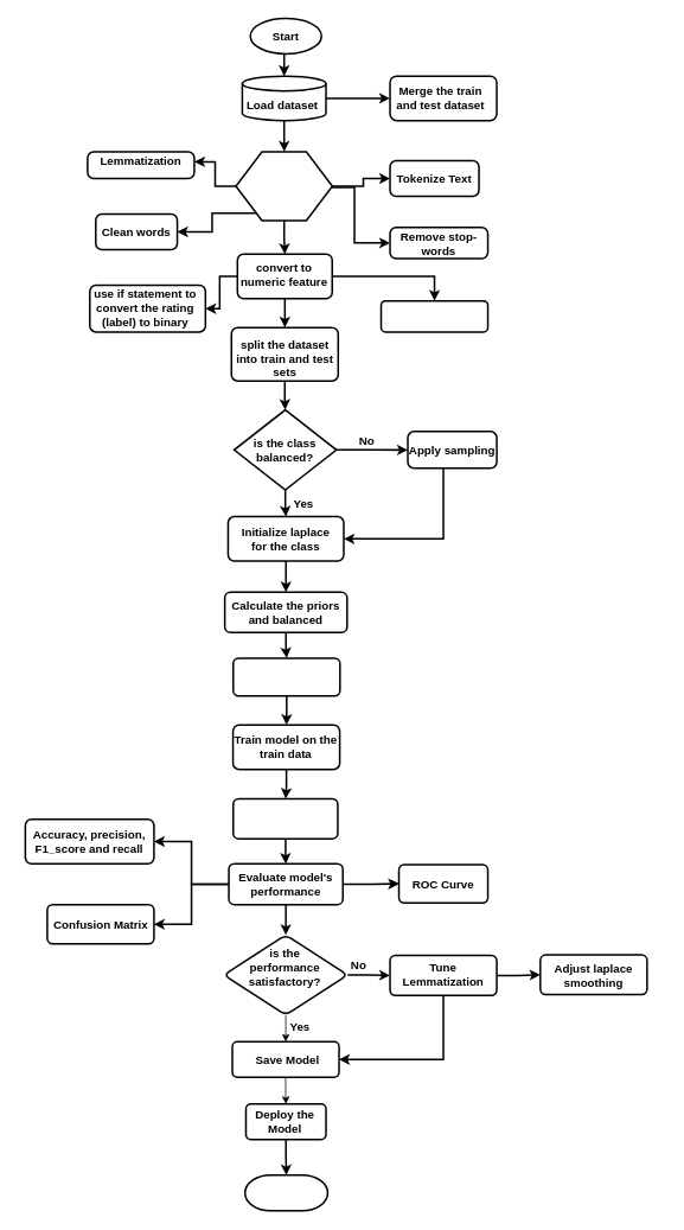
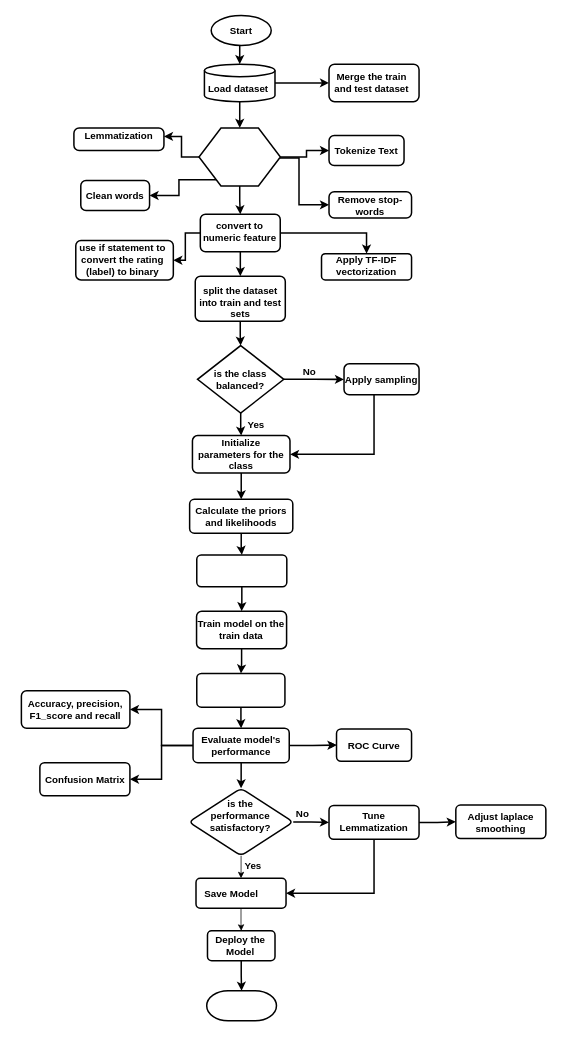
+ <mxCell id="46" value="&lt;span style=&quot;font-size: 13px;&quot;&gt;&lt;b&gt;Apply TF-IDF vectorization&lt;/b&gt;&lt;/span&gt;" style="text;strokeColor=none;align=center;fillColor=none;html=1;verticalAlign=middle;whiteSpace=wrap;rounded=0;" parent="1" vertex="1"><mxGeometry x="428" y="337.5" width="120" height="30" as="geometry" /></mxCell>
- <mxCell id="36" value="&lt;b&gt;&lt;font style=&quot;font-size: 13px;&quot;&gt;Initialize laplace for the class&lt;/font&gt;&lt;/b&gt;" style="text;strokeColor=none;align=center;fillColor=none;html=1;verticalAlign=middle;whiteSpace=wrap;rounded=0;" parent="1" vertex="1"><mxGeometry x="260.98" y="590" width="120" height="30" as="geometry" /></mxCell>
+ <mxCell id="36" value="&lt;b&gt;&lt;font style=&quot;font-size: 13px;&quot;&gt;Initialize parameters for the class&lt;/font&gt;&lt;/b&gt;" style="text;strokeColor=none;align=center;fillColor=none;html=1;verticalAlign=middle;whiteSpace=wrap;rounded=0;" parent="1" vertex="1"><mxGeometry x="260.98" y="590" width="120" height="30" as="geometry" /></mxCell>
- <mxCell id="51" value="&lt;b&gt;&lt;font style=&quot;font-size: 13px;&quot;&gt;Calculate the priors and balanced&lt;/font&gt;&lt;/b&gt;" style="text;strokeColor=none;align=center;fillColor=none;html=1;verticalAlign=middle;whiteSpace=wrap;rounded=0;" parent="1" vertex="1"><mxGeometry x="255.98" y="672.5" width="130" height="30" as="geometry" /></mxCell>
+ <mxCell id="51" value="&lt;b&gt;&lt;font style=&quot;font-size: 13px;&quot;&gt;Calculate the priors and likelihoods&lt;/font&gt;&lt;/b&gt;" style="text;strokeColor=none;align=center;fillColor=none;html=1;verticalAlign=middle;whiteSpace=wrap;rounded=0;" parent="1" vertex="1"><mxGeometry x="255.98" y="672.5" width="130" height="30" as="geometry" /></mxCell>
- <mxCell id="78" value="&lt;b&gt;&lt;font style=&quot;font-size: 13px;&quot;&gt;Save Model&lt;/font&gt;&lt;/b&gt;" style="text;strokeColor=none;align=center;fillColor=none;html=1;verticalAlign=middle;whiteSpace=wrap;rounded=0;" parent="1" vertex="1"><mxGeometry x="278.48" y="1175" width="90" height="30" as="geometry" /></mxCell>
+ <mxCell id="78" value="&lt;b&gt;&lt;font style=&quot;font-size: 13px;&quot;&gt;Save Model&lt;/font&gt;&lt;/b&gt;" style="text;strokeColor=none;align=center;fillColor=none;html=1;verticalAlign=middle;whiteSpace=wrap;rounded=0;" parent="1" vertex="1"><mxGeometry x="263.48" y="1175" width="90" height="30" as="geometry" /></mxCell>
